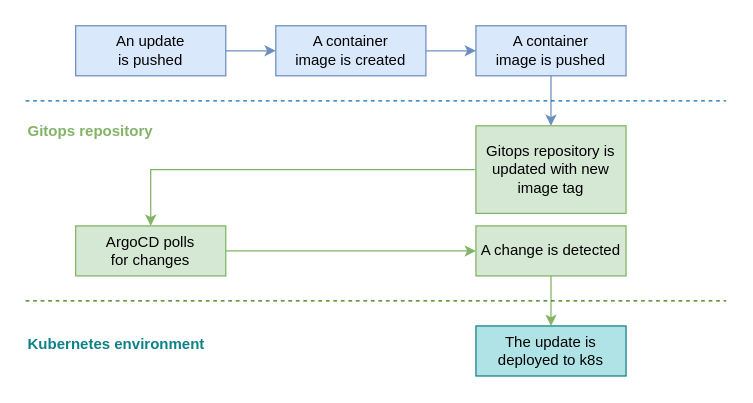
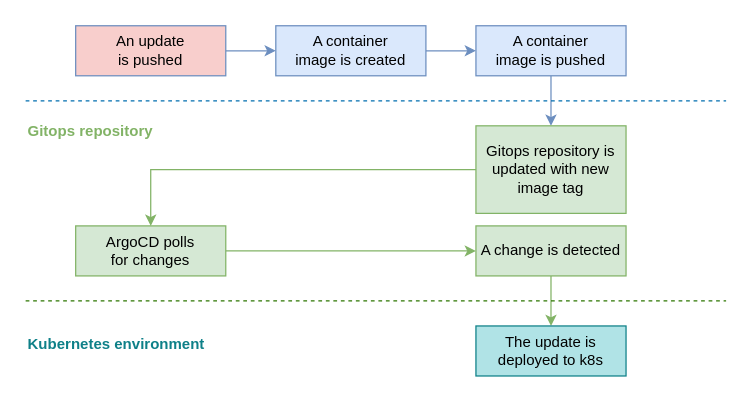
- <mxCell id="3" value="An update &lt;br&gt;is pushed" style="rounded=0;whiteSpace=wrap;html=1;fillColor=#dae8fc;strokeColor=#6C8EBF;" parent="1" vertex="1"><mxGeometry x="60" y="20" width="120" height="40" as="geometry" /></mxCell>
+ <mxCell id="3" value="An update &lt;br&gt;is pushed" style="rounded=0;whiteSpace=wrap;html=1;fillColor=#f8cecc;strokeColor=#6C8EBF;" parent="1" vertex="1"><mxGeometry x="60" y="20" width="120" height="40" as="geometry" /></mxCell>
